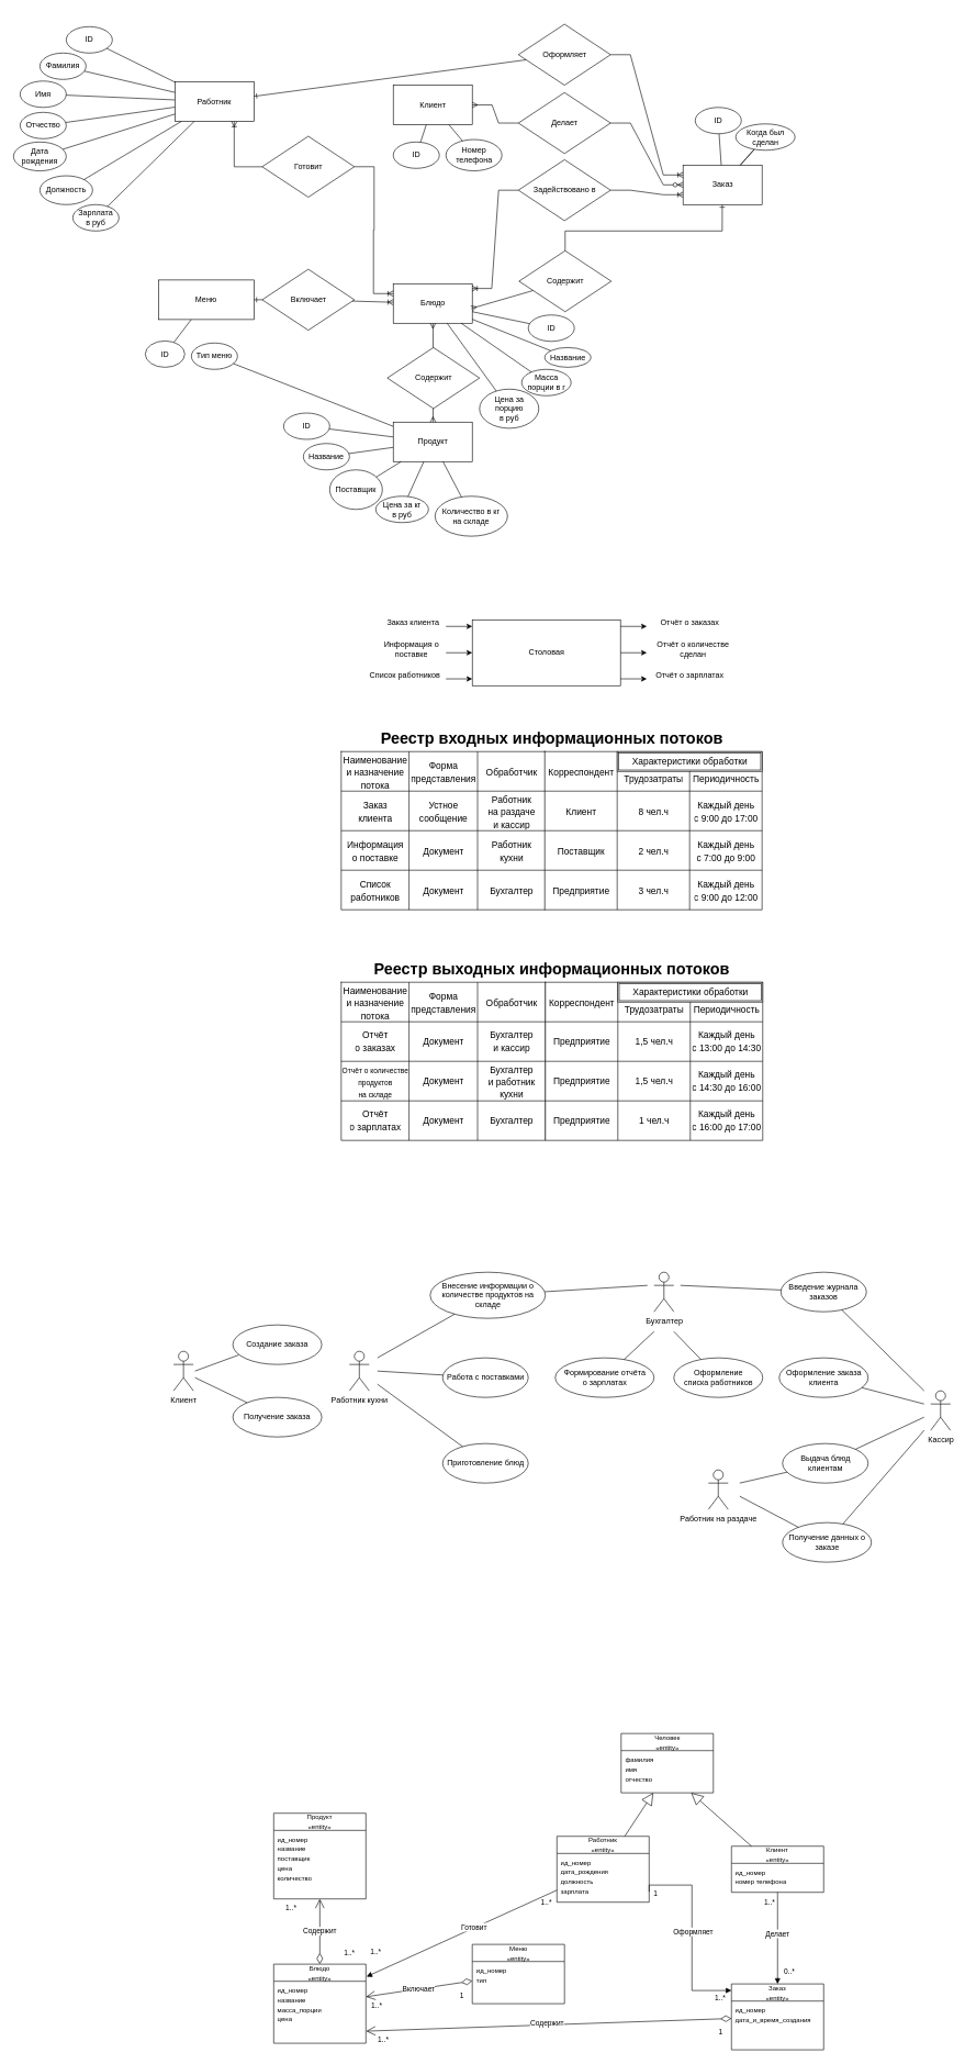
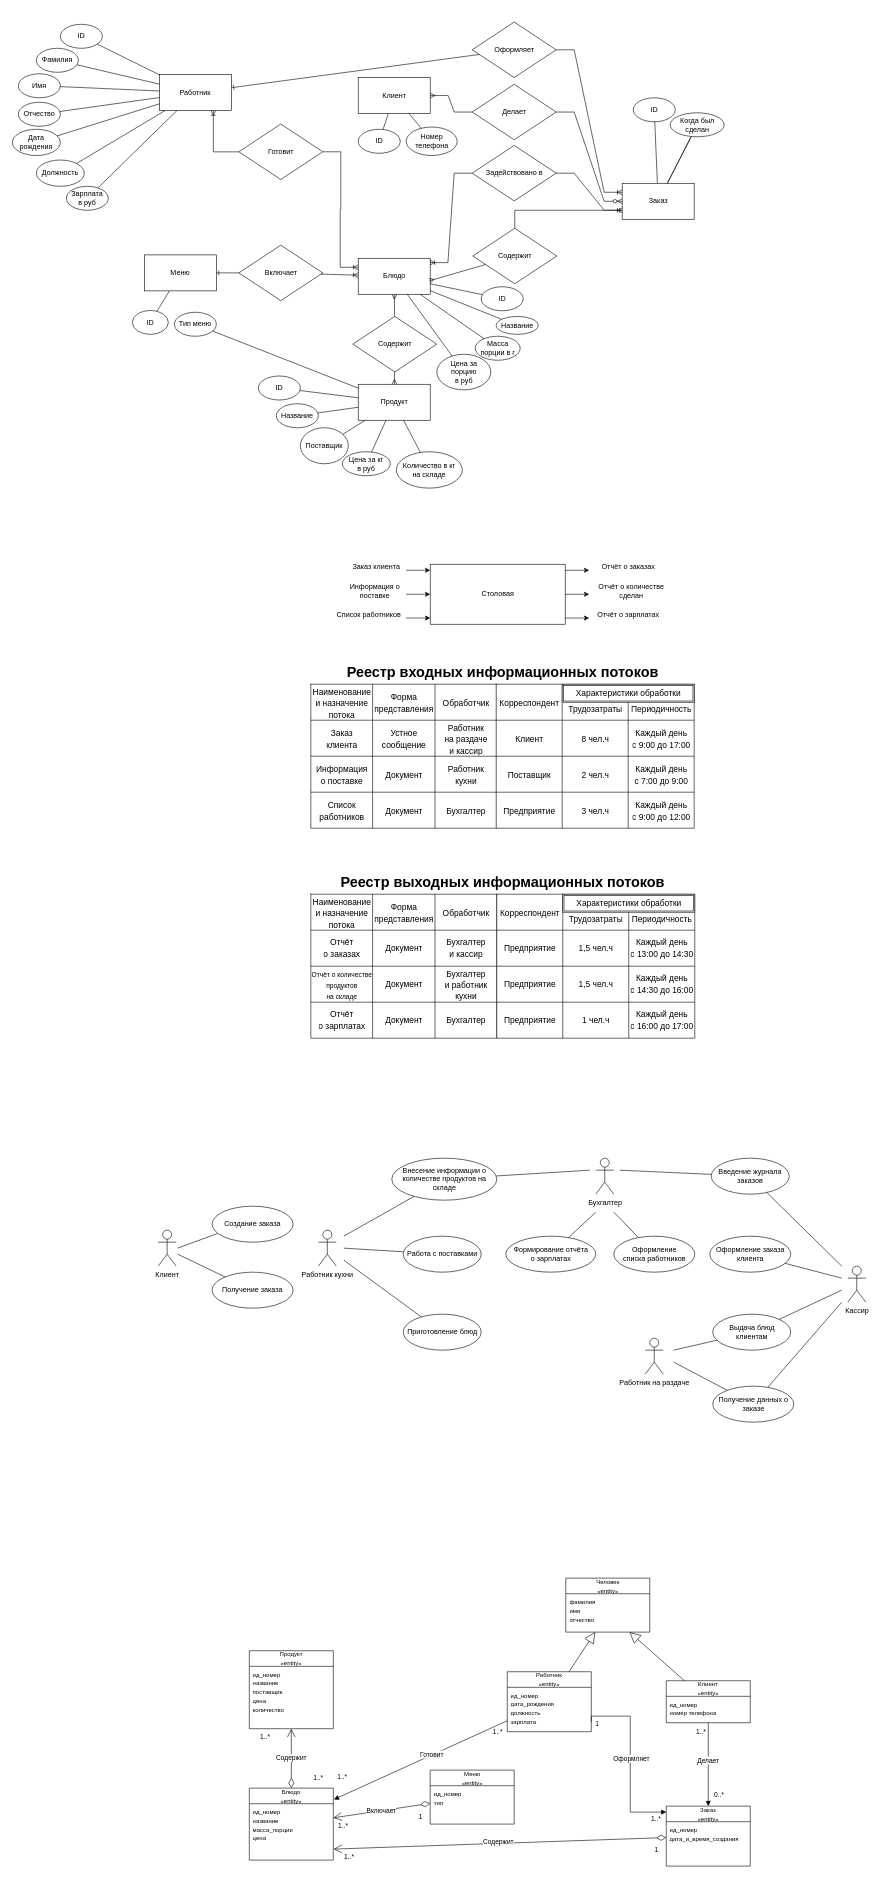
- <mxCell id="29" value="Заказ" style="whiteSpace=wrap;html=1;align=center;" parent="1" vertex="1"><mxGeometry x="1036.5" y="250" width="120" height="60" as="geometry" /></mxCell>
+ <mxCell id="29" value="Заказ" style="whiteSpace=wrap;html=1;align=center;" parent="1" vertex="1"><mxGeometry x="1036.5" y="305" width="120" height="60" as="geometry" /></mxCell>
- <mxCell id="24" value="Меню" style="whiteSpace=wrap;html=1;align=center;" parent="1" vertex="1"><mxGeometry x="240" y="424.38" width="145" height="60" as="geometry" /></mxCell>
+ <mxCell id="24" value="Меню" style="whiteSpace=wrap;html=1;align=center;" parent="1" vertex="1"><mxGeometry x="240" y="424.38" width="120" height="60" as="geometry" /></mxCell>
